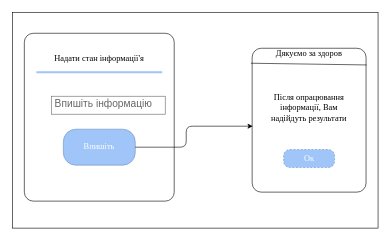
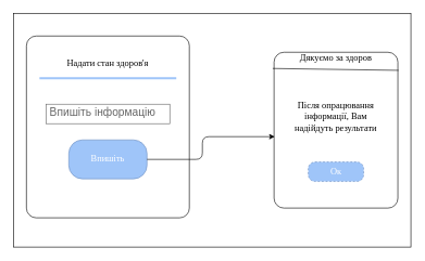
- <mxCell id="4" value="Надати стан інформації'я" style="text;html=1;strokeColor=none;fillColor=none;align=center;verticalAlign=middle;whiteSpace=wrap;rounded=0;fontFamily=Verdana;fontSize=14;" parent="1" vertex="1"><mxGeometry x="60" y="75" width="210" height="45" as="geometry" /></mxCell>
+ <mxCell id="4" value="Надати стан здоров'я" style="text;html=1;strokeColor=none;fillColor=none;align=center;verticalAlign=middle;whiteSpace=wrap;rounded=0;fontFamily=Verdana;fontSize=14;" parent="1" vertex="1"><mxGeometry x="60" y="75" width="210" height="45" as="geometry" /></mxCell>
- <mxCell id="11" value="Впишіть інформацію" style="strokeWidth=1;shadow=0;dashed=0;align=center;html=1;shape=mxgraph.mockup.text.textBox;fontColor=#666666;align=left;fontSize=17;spacingLeft=4;spacingTop=-3;whiteSpace=wrap;strokeColor=#666666;mainText=" vertex="1" parent="1"><mxGeometry x="85" y="160" width="190" height="30" as="geometry" /></mxCell>
+ <mxCell id="11" value="Впишіть інформацію" style="strokeWidth=1;shadow=0;dashed=0;align=center;html=1;shape=mxgraph.mockup.text.textBox;fontColor=#666666;align=left;fontSize=17;spacingLeft=4;spacingTop=-3;whiteSpace=wrap;strokeColor=#666666;mainText=" vertex="1" parent="1"><mxGeometry x="70" y="160" width="190" height="30" as="geometry" /></mxCell>
